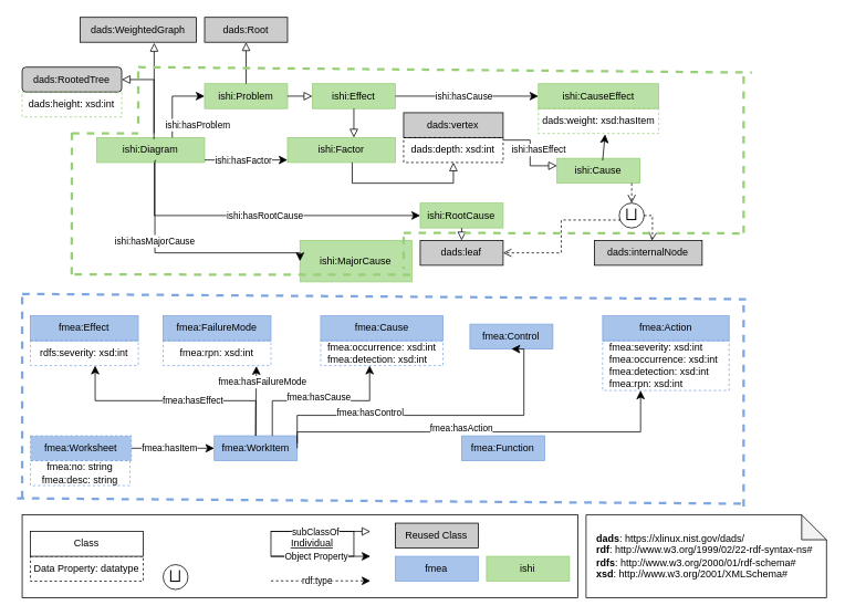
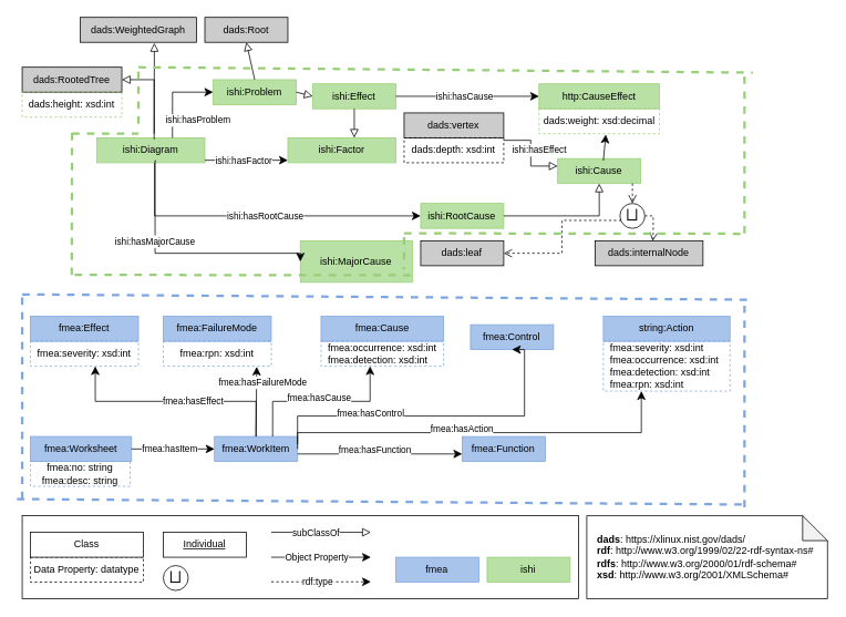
- <mxCell id="18" value="dads:RootedTree" style="whiteSpace=wrap;html=1;snapToPoint=1;points=[[0.1,0],[0.2,0],[0.3,0],[0.4,0],[0.5,0],[0.6,0],[0.7,0],[0.8,0],[0.9,0],[0,0.1],[0,0.3],[0,0.5],[0,0.7],[0,0.9],[0.1,1],[0.2,1],[0.3,1],[0.4,1],[0.5,1],[0.6,1],[0.7,1],[0.8,1],[0.9,1],[1,0.1],[1,0.3],[1,0.5],[1,0.7],[1,0.9]];fillColor=#CCCCCC;rounded=1;" parent="1" vertex="1"><mxGeometry x="26.25" y="80" width="120" height="30" as="geometry" /></mxCell>
+ <mxCell id="18" value="dads:RootedTree" style="rounded=0;whiteSpace=wrap;html=1;snapToPoint=1;points=[[0.1,0],[0.2,0],[0.3,0],[0.4,0],[0.5,0],[0.6,0],[0.7,0],[0.8,0],[0.9,0],[0,0.1],[0,0.3],[0,0.5],[0,0.7],[0,0.9],[0.1,1],[0.2,1],[0.3,1],[0.4,1],[0.5,1],[0.6,1],[0.7,1],[0.8,1],[0.9,1],[1,0.1],[1,0.3],[1,0.5],[1,0.7],[1,0.9]];fillColor=#CCCCCC;" parent="1" vertex="1"><mxGeometry x="26.25" y="80" width="120" height="30" as="geometry" /></mxCell>
- <mxCell id="24" value="ishi:Problem" style="rounded=0;whiteSpace=wrap;html=1;snapToPoint=1;points=[[0.1,0],[0.2,0],[0.3,0],[0.4,0],[0.5,0],[0.6,0],[0.7,0],[0.8,0],[0.9,0],[0,0.1],[0,0.3],[0,0.5],[0,0.7],[0,0.9],[0.1,1],[0.2,1],[0.3,1],[0.4,1],[0.5,1],[0.6,1],[0.7,1],[0.8,1],[0.9,1],[1,0.1],[1,0.3],[1,0.5],[1,0.7],[1,0.9]];fillColor=#B9E0A5;strokeColor=#97D077;" parent="1" vertex="1"><mxGeometry x="246.25" y="100" width="100" height="30" as="geometry" /></mxCell>
+ <mxCell id="24" value="ishi:Problem" style="rounded=0;whiteSpace=wrap;html=1;snapToPoint=1;points=[[0.1,0],[0.2,0],[0.3,0],[0.4,0],[0.5,0],[0.6,0],[0.7,0],[0.8,0],[0.9,0],[0,0.1],[0,0.3],[0,0.5],[0,0.7],[0,0.9],[0.1,1],[0.2,1],[0.3,1],[0.4,1],[0.5,1],[0.6,1],[0.7,1],[0.8,1],[0.9,1],[1,0.1],[1,0.3],[1,0.5],[1,0.7],[1,0.9]];fillColor=#B9E0A5;strokeColor=#97D077;" parent="1" vertex="1"><mxGeometry x="256.25" y="95" width="100" height="30" as="geometry" /></mxCell>
- <mxCell id="29" value="ishi:CauseEffect" style="rounded=0;whiteSpace=wrap;html=1;snapToPoint=1;points=[[0.1,0],[0.2,0],[0.3,0],[0.4,0],[0.5,0],[0.6,0],[0.7,0],[0.8,0],[0.9,0],[0,0.1],[0,0.3],[0,0.5],[0,0.7],[0,0.9],[0.1,1],[0.2,1],[0.3,1],[0.4,1],[0.5,1],[0.6,1],[0.7,1],[0.8,1],[0.9,1],[1,0.1],[1,0.3],[1,0.5],[1,0.7],[1,0.9]];fillColor=#B9E0A5;strokeColor=#97D077;" parent="1" vertex="1"><mxGeometry x="648.75" y="100" width="145" height="30" as="geometry" /></mxCell>
+ <mxCell id="29" value="http:CauseEffect" style="rounded=0;whiteSpace=wrap;html=1;snapToPoint=1;points=[[0.1,0],[0.2,0],[0.3,0],[0.4,0],[0.5,0],[0.6,0],[0.7,0],[0.8,0],[0.9,0],[0,0.1],[0,0.3],[0,0.5],[0,0.7],[0,0.9],[0.1,1],[0.2,1],[0.3,1],[0.4,1],[0.5,1],[0.6,1],[0.7,1],[0.8,1],[0.9,1],[1,0.1],[1,0.3],[1,0.5],[1,0.7],[1,0.9]];fillColor=#B9E0A5;strokeColor=#97D077;" parent="1" vertex="1"><mxGeometry x="648.75" y="100" width="145" height="30" as="geometry" /></mxCell>
- <mxCell id="41" value="dads:weight: xsd:hasItem" style="rounded=0;whiteSpace=wrap;html=1;snapToPoint=1;points=[[0.1,0],[0.2,0],[0.3,0],[0.4,0],[0.5,0],[0.6,0],[0.7,0],[0.8,0],[0.9,0],[0,0.1],[0,0.3],[0,0.5],[0,0.7],[0,0.9],[0.1,1],[0.2,1],[0.3,1],[0.4,1],[0.5,1],[0.6,1],[0.7,1],[0.8,1],[0.9,1],[1,0.1],[1,0.3],[1,0.5],[1,0.7],[1,0.9]];dashed=1;fillColor=none;strokeColor=#97D077;" parent="1" vertex="1"><mxGeometry x="648.75" y="130" width="145" height="30" as="geometry" /></mxCell>
+ <mxCell id="41" value="dads:weight: xsd:decimal" style="rounded=0;whiteSpace=wrap;html=1;snapToPoint=1;points=[[0.1,0],[0.2,0],[0.3,0],[0.4,0],[0.5,0],[0.6,0],[0.7,0],[0.8,0],[0.9,0],[0,0.1],[0,0.3],[0,0.5],[0,0.7],[0,0.9],[0.1,1],[0.2,1],[0.3,1],[0.4,1],[0.5,1],[0.6,1],[0.7,1],[0.8,1],[0.9,1],[1,0.1],[1,0.3],[1,0.5],[1,0.7],[1,0.9]];dashed=1;fillColor=none;strokeColor=#97D077;" parent="1" vertex="1"><mxGeometry x="648.75" y="130" width="145" height="30" as="geometry" /></mxCell>
- <mxCell id="47" value="" style="endArrow=block;html=1;fontColor=#000099;endFill=0;endSize=8;arcSize=0;rounded=0;edgeStyle=orthogonalEdgeStyle;entryX=0.5;entryY=1;entryDx=0;entryDy=0;exitX=0.6;exitY=1;exitDx=0;exitDy=0;" parent="1" source="28" target="36" edge="1"><mxGeometry width="50" height="50" relative="1" as="geometry"><mxPoint x="496.25" y="210" as="sourcePoint" /><mxPoint x="506.25" y="210" as="targetPoint" /><Array as="points"><mxPoint x="424.25" y="220" /><mxPoint x="546.25" y="220" /></Array></mxGeometry></mxCell>
+ <mxCell id="50" value="" style="endArrow=block;html=1;fontColor=#000099;endFill=0;endSize=8;arcSize=0;rounded=0;exitX=1;exitY=0.5;exitDx=0;exitDy=0;entryX=0.5;entryY=1;entryDx=0;entryDy=0;edgeStyle=orthogonalEdgeStyle;" parent="1" source="31" target="30" edge="1"><mxGeometry width="50" height="50" relative="1" as="geometry"><mxPoint x="486.25" y="220" as="sourcePoint" /><mxPoint x="651.25" y="221" as="targetPoint" /></mxGeometry></mxCell>
- <mxCell id="51" value="" style="endArrow=block;html=1;fontColor=#000099;endFill=0;endSize=8;arcSize=0;rounded=0;entryX=0.5;entryY=0;entryDx=0;entryDy=0;edgeStyle=orthogonalEdgeStyle;exitX=0.5;exitY=1;exitDx=0;exitDy=0;" parent="1" source="31" target="21" edge="1"><mxGeometry width="50" height="50" relative="1" as="geometry"><mxPoint x="506.25" y="259" as="sourcePoint" /><mxPoint x="701.25" y="230" as="targetPoint" /></mxGeometry></mxCell>
- <mxCell id="67" value="fmea:Action" style="rounded=0;whiteSpace=wrap;html=1;snapToPoint=1;points=[[0.1,0],[0.2,0],[0.3,0],[0.4,0],[0.5,0],[0.6,0],[0.7,0],[0.8,0],[0.9,0],[0,0.1],[0,0.3],[0,0.5],[0,0.7],[0,0.9],[0.1,1],[0.2,1],[0.3,1],[0.4,1],[0.5,1],[0.6,1],[0.7,1],[0.8,1],[0.9,1],[1,0.1],[1,0.3],[1,0.5],[1,0.7],[1,0.9]];fillColor=#A9C4EB;strokeColor=#7EA6E0;" parent="1" vertex="1"><mxGeometry x="726.25" y="380" width="152.5" height="30" as="geometry" /></mxCell>
+ <mxCell id="67" value="string:Action" style="rounded=0;whiteSpace=wrap;html=1;snapToPoint=1;points=[[0.1,0],[0.2,0],[0.3,0],[0.4,0],[0.5,0],[0.6,0],[0.7,0],[0.8,0],[0.9,0],[0,0.1],[0,0.3],[0,0.5],[0,0.7],[0,0.9],[0.1,1],[0.2,1],[0.3,1],[0.4,1],[0.5,1],[0.6,1],[0.7,1],[0.8,1],[0.9,1],[1,0.1],[1,0.3],[1,0.5],[1,0.7],[1,0.9]];fillColor=#A9C4EB;strokeColor=#7EA6E0;" parent="1" vertex="1"><mxGeometry x="726.25" y="380" width="152.5" height="30" as="geometry" /></mxCell>
- <mxCell id="65" value="rdfs:severity: xsd:int" style="rounded=0;whiteSpace=wrap;html=1;snapToPoint=1;points=[[0.1,0],[0.2,0],[0.3,0],[0.4,0],[0.5,0],[0.6,0],[0.7,0],[0.8,0],[0.9,0],[0,0.1],[0,0.3],[0,0.5],[0,0.7],[0,0.9],[0.1,1],[0.2,1],[0.3,1],[0.4,1],[0.5,1],[0.6,1],[0.7,1],[0.8,1],[0.9,1],[1,0.1],[1,0.3],[1,0.5],[1,0.7],[1,0.9]];dashed=1;fillColor=none;strokeColor=#7EA6E0;" parent="1" vertex="1"><mxGeometry x="36.25" y="410" width="130" height="30" as="geometry" /></mxCell>
+ <mxCell id="65" value="fmea:severity: xsd:int" style="rounded=0;whiteSpace=wrap;html=1;snapToPoint=1;points=[[0.1,0],[0.2,0],[0.3,0],[0.4,0],[0.5,0],[0.6,0],[0.7,0],[0.8,0],[0.9,0],[0,0.1],[0,0.3],[0,0.5],[0,0.7],[0,0.9],[0.1,1],[0.2,1],[0.3,1],[0.4,1],[0.5,1],[0.6,1],[0.7,1],[0.8,1],[0.9,1],[1,0.1],[1,0.3],[1,0.5],[1,0.7],[1,0.9]];dashed=1;fillColor=none;strokeColor=#7EA6E0;" parent="1" vertex="1"><mxGeometry x="36.25" y="410" width="130" height="30" as="geometry" /></mxCell>
- <mxCell id="69" value="fmea:Worksheet" style="rounded=0;whiteSpace=wrap;html=1;snapToPoint=1;points=[[0.1,0],[0.2,0],[0.3,0],[0.4,0],[0.5,0],[0.6,0],[0.7,0],[0.8,0],[0.9,0],[0,0.1],[0,0.3],[0,0.5],[0,0.7],[0,0.9],[0.1,1],[0.2,1],[0.3,1],[0.4,1],[0.5,1],[0.6,1],[0.7,1],[0.8,1],[0.9,1],[1,0.1],[1,0.3],[1,0.5],[1,0.7],[1,0.9]];fillColor=#A9C4EB;strokeColor=#7EA6E0;dashed=1;" parent="1" vertex="1"><mxGeometry x="36.25" y="524.62" width="121.64" height="30" as="geometry" /></mxCell>
+ <mxCell id="69" value="fmea:Worksheet" style="rounded=0;whiteSpace=wrap;html=1;snapToPoint=1;points=[[0.1,0],[0.2,0],[0.3,0],[0.4,0],[0.5,0],[0.6,0],[0.7,0],[0.8,0],[0.9,0],[0,0.1],[0,0.3],[0,0.5],[0,0.7],[0,0.9],[0.1,1],[0.2,1],[0.3,1],[0.4,1],[0.5,1],[0.6,1],[0.7,1],[0.8,1],[0.9,1],[1,0.1],[1,0.3],[1,0.5],[1,0.7],[1,0.9]];fillColor=#A9C4EB;strokeColor=#7EA6E0;" parent="1" vertex="1"><mxGeometry x="36.25" y="524.62" width="121.64" height="30" as="geometry" /></mxCell>
+ <mxCell id="82" value="" style="endArrow=classic;html=1;endSize=8;arcSize=0;rounded=0;exitX=1;exitY=0.7;exitDx=0;exitDy=0;entryX=0;entryY=0.7;entryDx=0;entryDy=0;" parent="1" source="70" target="60" edge="1"><mxGeometry width="50" height="50" relative="1" as="geometry"><mxPoint x="368.25" y="544" as="sourcePoint" /><mxPoint x="641.25" y="420" as="targetPoint" /></mxGeometry></mxCell>
+ <mxCell id="83" value="&lt;span style=&quot;font-size: 11px;&quot;&gt;fmea:hasFunction&lt;/span&gt;" style="text;html=1;align=center;verticalAlign=middle;resizable=0;points=[];labelBackgroundColor=#ffffff;" parent="82" vertex="1" connectable="0"><mxGeometry x="-0.127" relative="1" as="geometry"><mxPoint x="6" y="-5" as="offset" /></mxGeometry></mxCell>
- <mxCell id="10" value="Reused Class" style="rounded=0;whiteSpace=wrap;html=1;snapToPoint=1;points=[[0.1,0],[0.2,0],[0.3,0],[0.4,0],[0.5,0],[0.6,0],[0.7,0],[0.8,0],[0.9,0],[0,0.1],[0,0.3],[0,0.5],[0,0.7],[0,0.9],[0.1,1],[0.2,1],[0.3,1],[0.4,1],[0.5,1],[0.6,1],[0.7,1],[0.8,1],[0.9,1],[1,0.1],[1,0.3],[1,0.5],[1,0.7],[1,0.9]];fillColor=#CCCCCC;" parent="1" vertex="1"><mxGeometry x="476.25" y="630" width="100" height="30" as="geometry" /></mxCell>
- <mxCell id="5" value="&lt;u&gt;Individual&lt;/u&gt;" style="rounded=0;whiteSpace=wrap;html=1;snapToPoint=1;points=[[0.1,0],[0.2,0],[0.3,0],[0.4,0],[0.5,0],[0.6,0],[0.7,0],[0.8,0],[0.9,0],[0,0.1],[0,0.3],[0,0.5],[0,0.7],[0,0.9],[0.1,1],[0.2,1],[0.3,1],[0.4,1],[0.5,1],[0.6,1],[0.7,1],[0.8,1],[0.9,1],[1,0.1],[1,0.3],[1,0.5],[1,0.7],[1,0.9]];" parent="1" vertex="1"><mxGeometry x="326.25" y="640" width="100" height="30" as="geometry" /></mxCell>
+ <mxCell id="5" value="&lt;u&gt;Individual&lt;/u&gt;" style="rounded=0;whiteSpace=wrap;html=1;snapToPoint=1;points=[[0.1,0],[0.2,0],[0.3,0],[0.4,0],[0.5,0],[0.6,0],[0.7,0],[0.8,0],[0.9,0],[0,0.1],[0,0.3],[0,0.5],[0,0.7],[0,0.9],[0.1,1],[0.2,1],[0.3,1],[0.4,1],[0.5,1],[0.6,1],[0.7,1],[0.8,1],[0.9,1],[1,0.1],[1,0.3],[1,0.5],[1,0.7],[1,0.9]];" parent="1" vertex="1"><mxGeometry x="196.25" y="640" width="100" height="30" as="geometry" /></mxCell>
